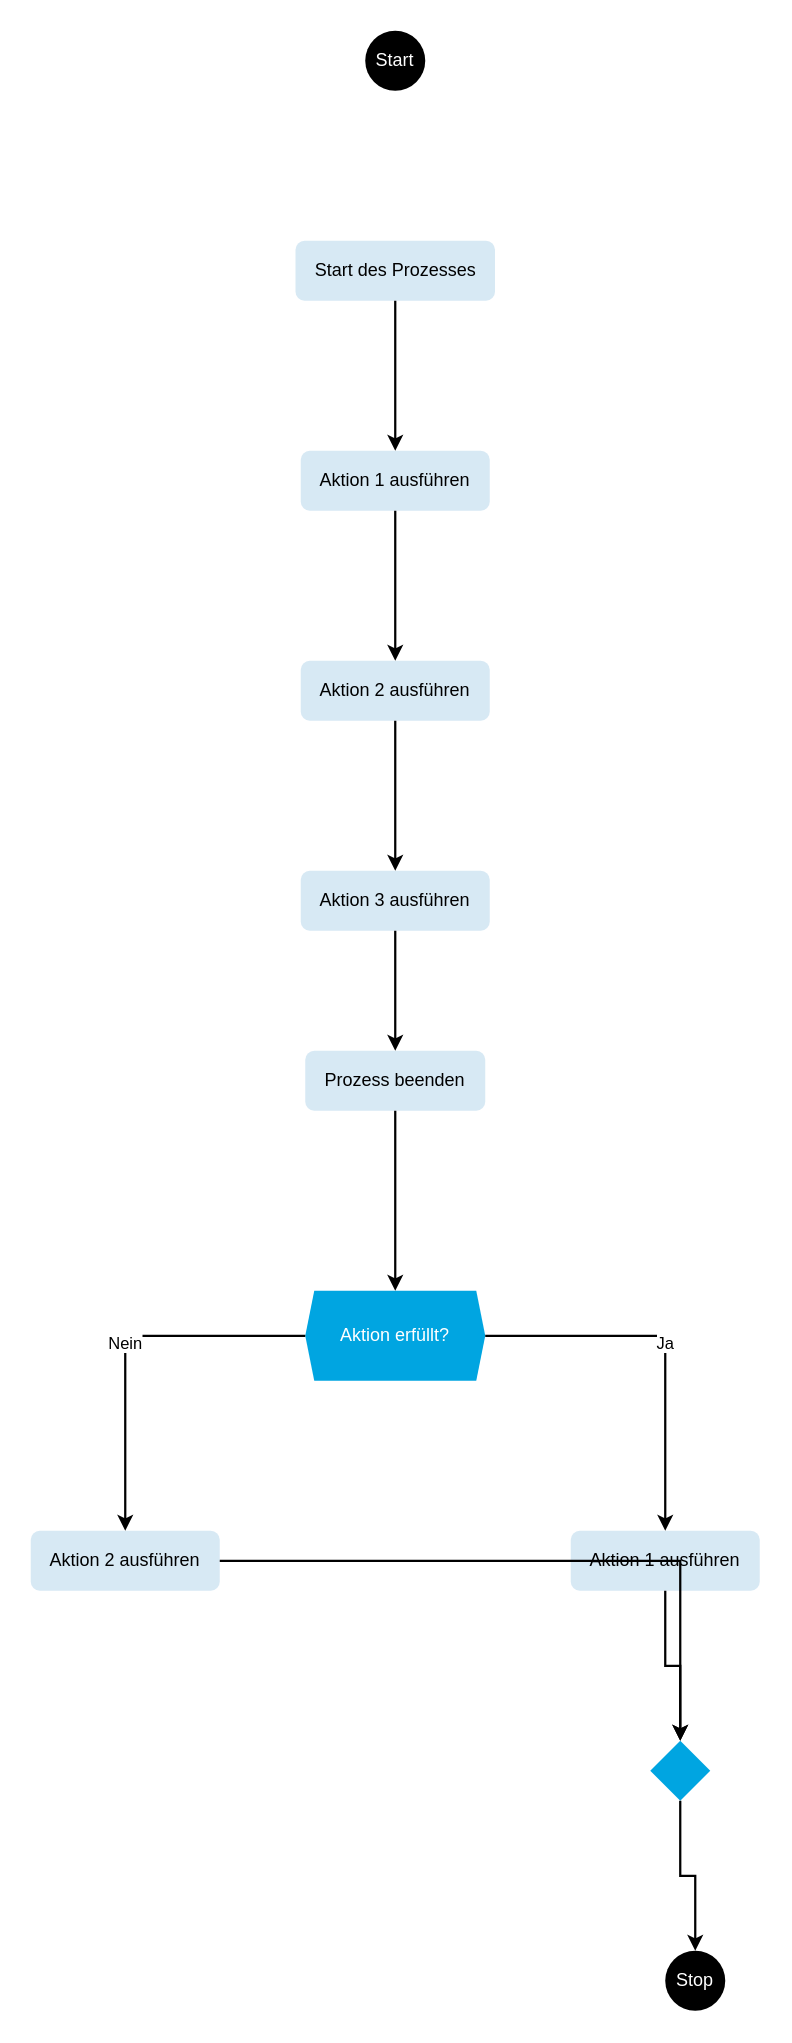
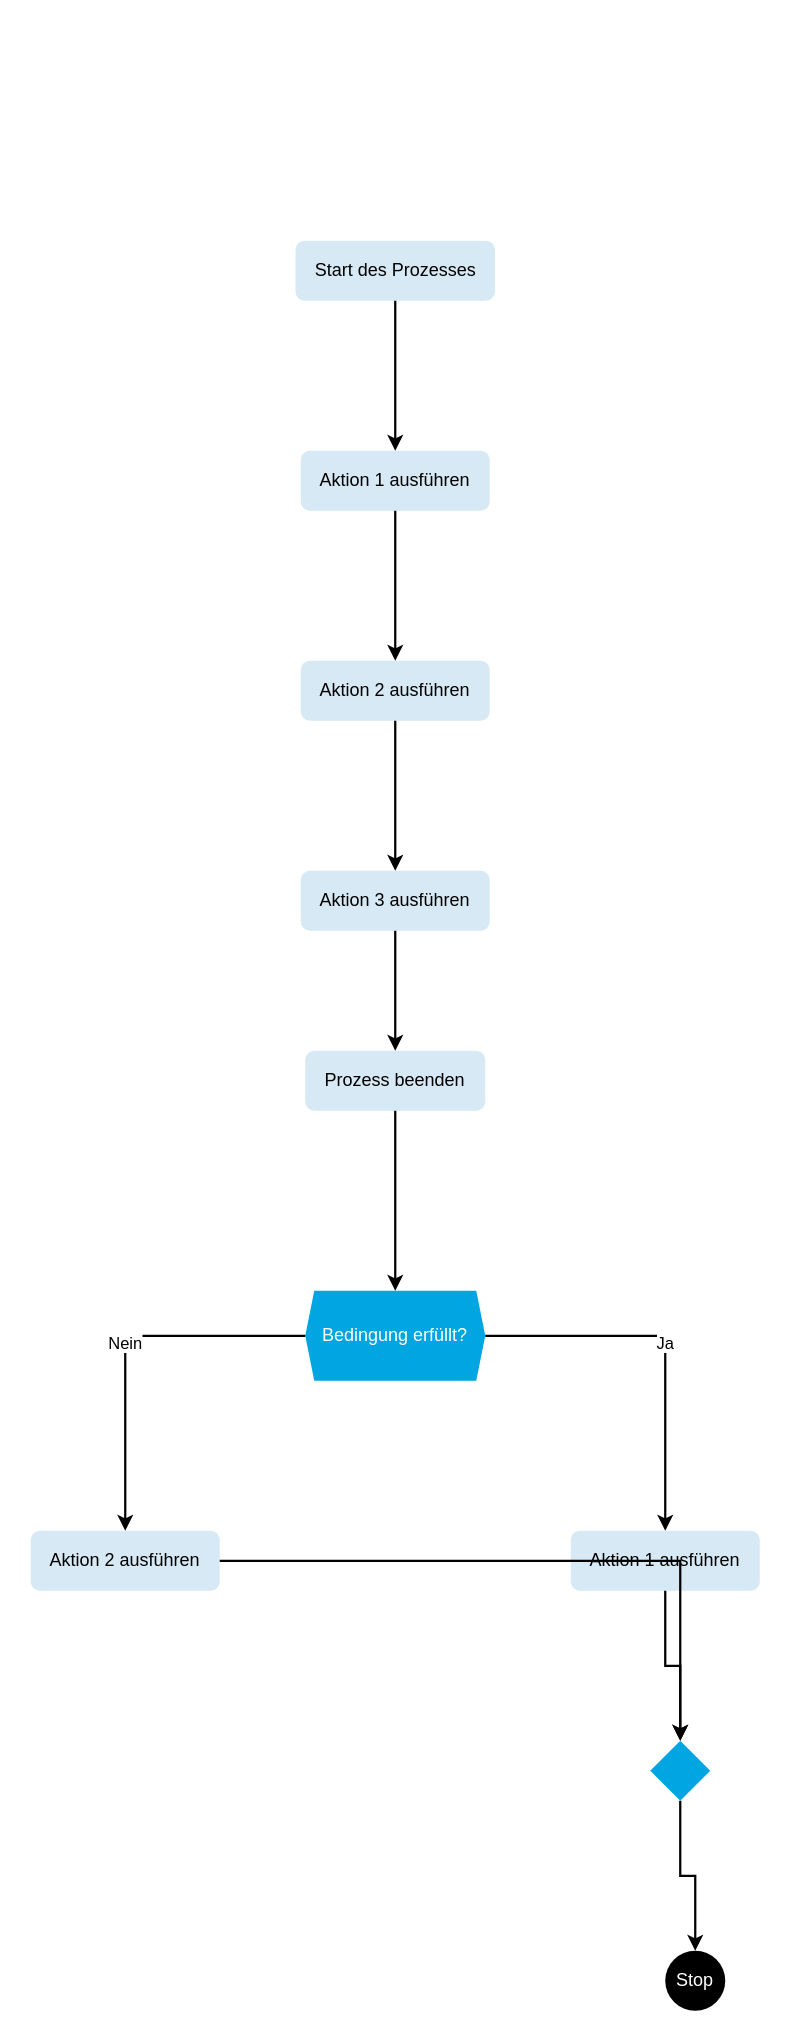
- <mxCell id="2" value="Start" style="ellipse;whiteSpace=wrap;html=1;aspect=fixed;fillColor=#000000;fontColor=#ffffff;strokeColor=none;" vertex="1" parent="1"><mxGeometry x="243" y="20" width="40" height="40" as="geometry" /></mxCell>
- <mxCell id="9" value="Aktion erfüllt?" style="shape=hexagon;perimeter=hexagonPerimeter2;size=0.05;whiteSpace=wrap;html=1;fillColor=#00A5E1;fontColor=#FFFFFF;strokeColor=none;" vertex="1" parent="1"><mxGeometry x="203" y="860" width="120" height="60" as="geometry" /></mxCell>
+ <mxCell id="9" value="Bedingung erfüllt?" style="shape=hexagon;perimeter=hexagonPerimeter2;size=0.05;whiteSpace=wrap;html=1;fillColor=#00A5E1;fontColor=#FFFFFF;strokeColor=none;" vertex="1" parent="1"><mxGeometry x="203" y="860" width="120" height="60" as="geometry" /></mxCell>
